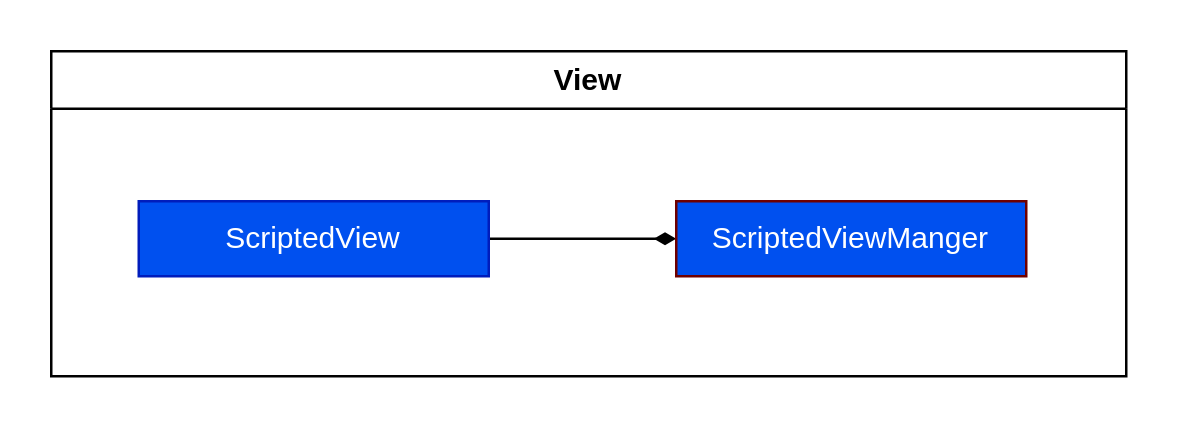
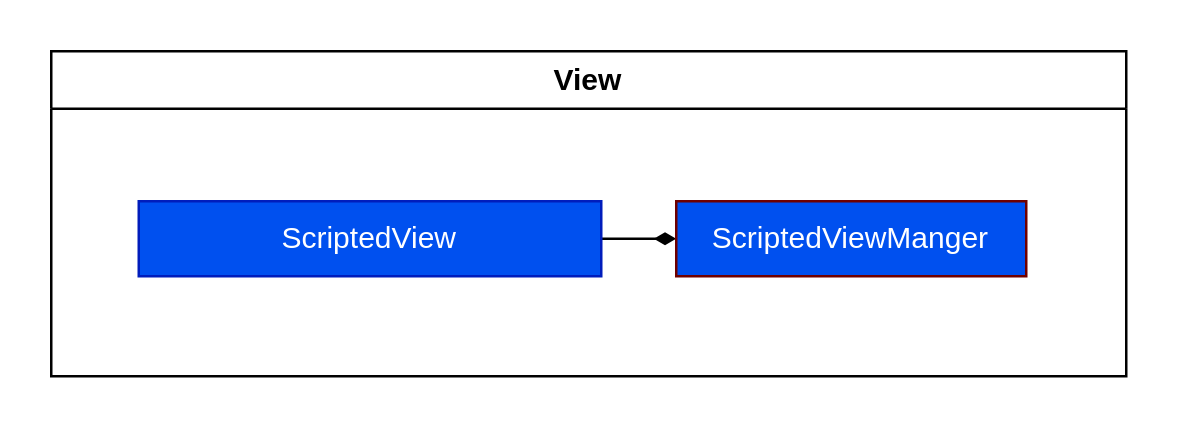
- <mxCell id="4" value="ScriptedView" style="rounded=0;whiteSpace=wrap;html=1;fillColor=#0050ef;fontColor=#ffffff;strokeColor=#001DBC;" vertex="1" parent="2"><mxGeometry x="35" y="60" width="140" height="30" as="geometry" /></mxCell>
+ <mxCell id="4" value="ScriptedView" style="rounded=0;whiteSpace=wrap;html=1;fillColor=#0050ef;fontColor=#ffffff;strokeColor=#001DBC;" vertex="1" parent="2"><mxGeometry x="35" y="60" width="185" height="30" as="geometry" /></mxCell>
